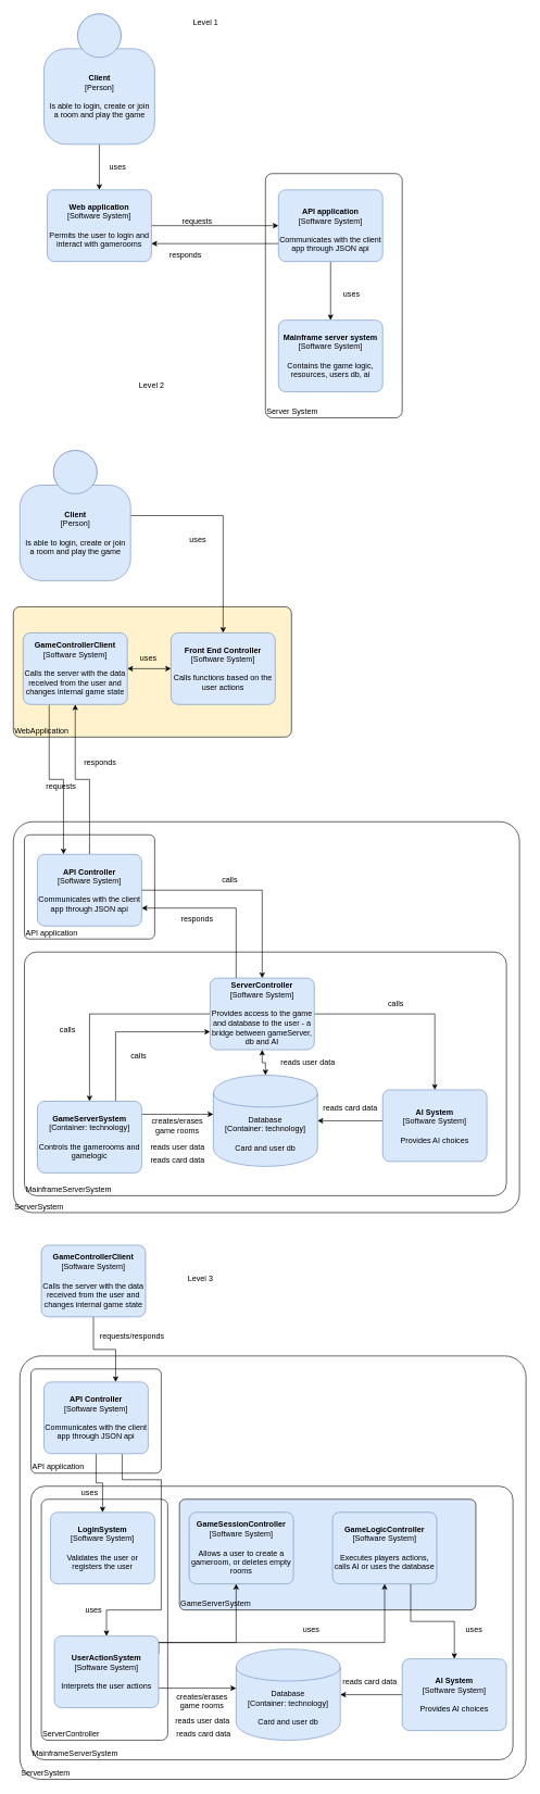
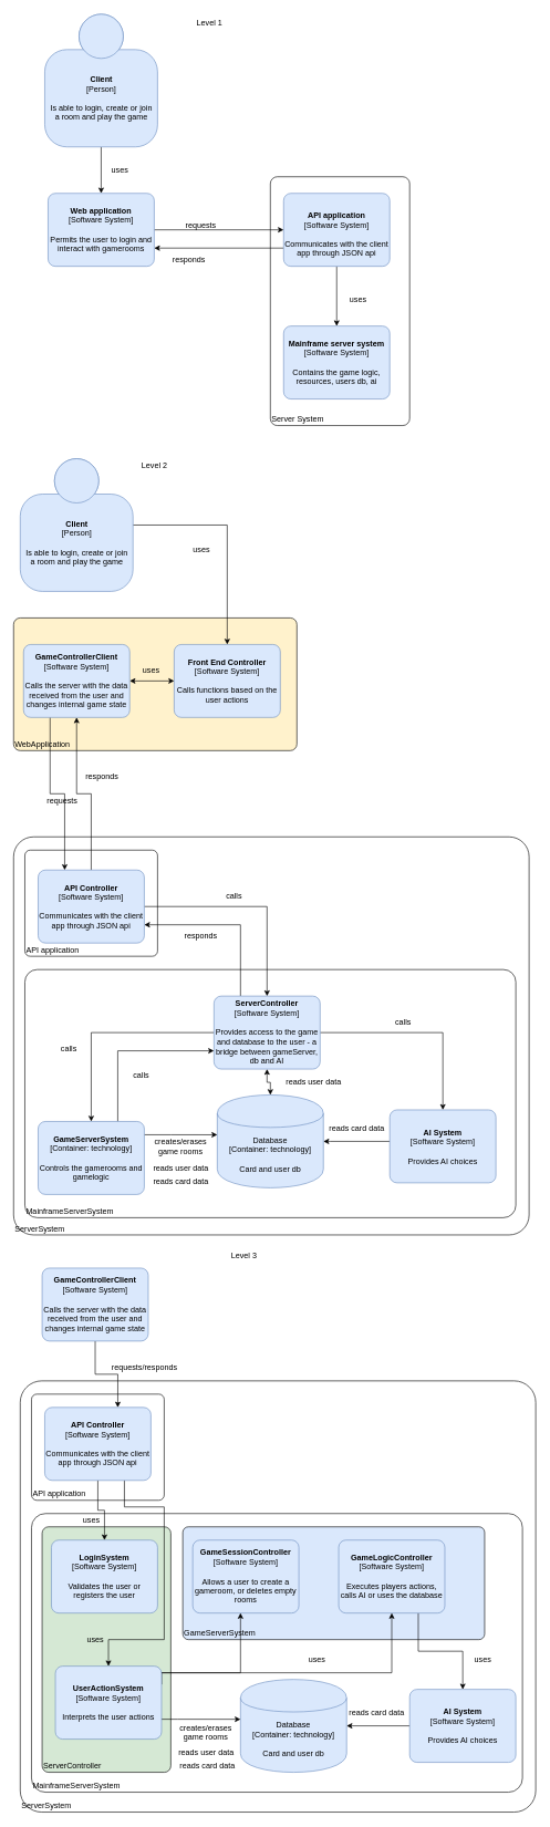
- <mxCell id="24" value="Level 2" style="text;html=1;align=center;verticalAlign=middle;resizable=0;points=[];autosize=1;" vertex="1" parent="1"><mxGeometry x="207" y="580" width="50" height="20" as="geometry" /></mxCell>
+ <mxCell id="24" value="Level 2" style="text;html=1;align=center;verticalAlign=middle;resizable=0;points=[];autosize=1;" vertex="1" parent="1"><mxGeometry x="207" y="690" width="50" height="20" as="geometry" /></mxCell>
- <mxCell id="58" value="Level 3" style="text;html=1;align=center;verticalAlign=middle;resizable=0;points=[];autosize=1;" vertex="1" parent="1"><mxGeometry x="282" y="1952" width="50" height="20" as="geometry" /></mxCell>
+ <mxCell id="58" value="Level 3" style="text;html=1;align=center;verticalAlign=middle;resizable=0;points=[];autosize=1;" vertex="1" parent="1"><mxGeometry x="342" y="1882" width="50" height="20" as="geometry" /></mxCell>
- <mxCell id="84" value="requests/responds" style="text;html=1;align=center;verticalAlign=middle;resizable=0;points=[];autosize=1;" vertex="1" parent="1"><mxGeometry x="147" y="2040" width="110" height="20" as="geometry" /></mxCell>
+ <mxCell id="84" value="requests/responds" style="text;html=1;align=center;verticalAlign=middle;resizable=0;points=[];autosize=1;" vertex="1" parent="1"><mxGeometry x="162" y="2050" width="110" height="20" as="geometry" /></mxCell>
- <mxCell id="5" value="&lt;div style=&quot;text-align: left&quot;&gt;ServerController&lt;/div&gt;" style="rounded=1;whiteSpace=wrap;html=1;labelBackgroundColor=none;fillColor=#ffffff;fontColor=#000000;align=left;arcSize=5;strokeColor=#000000;verticalAlign=bottom;points=[[0.25,0,0],[0.5,0,0],[0.75,0,0],[1,0.25,0],[1,0.5,0],[1,0.75,0],[0.75,1,0],[0.5,1,0],[0.25,1,0],[0,0.75,0],[0,0.5,0],[0,0.25,0]];" vertex="1" parent="1"><mxGeometry x="63" y="2300" width="194" height="370" as="geometry" /></mxCell>
+ <mxCell id="5" value="&lt;div style=&quot;text-align: left&quot;&gt;ServerController&lt;/div&gt;" style="rounded=1;whiteSpace=wrap;html=1;labelBackgroundColor=none;fillColor=#d5e8d4;fontColor=#000000;align=left;arcSize=5;strokeColor=#000000;verticalAlign=bottom;points=[[0.25,0,0],[0.5,0,0],[0.75,0,0],[1,0.25,0],[1,0.5,0],[1,0.75,0],[0.75,1,0],[0.5,1,0],[0.25,1,0],[0,0.75,0],[0,0.5,0],[0,0.25,0]];" vertex="1" parent="1"><mxGeometry x="63" y="2300" width="194" height="370" as="geometry" /></mxCell>
